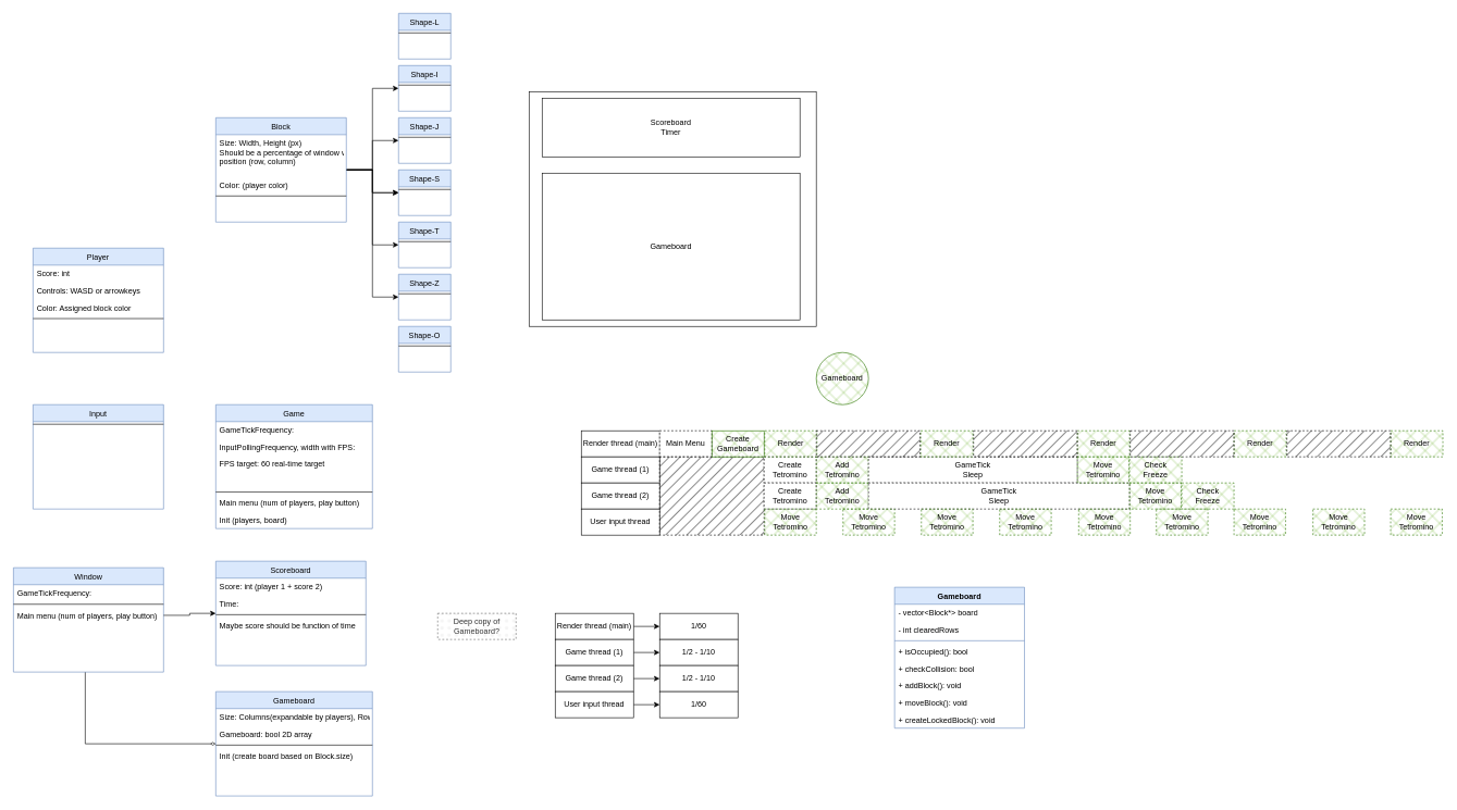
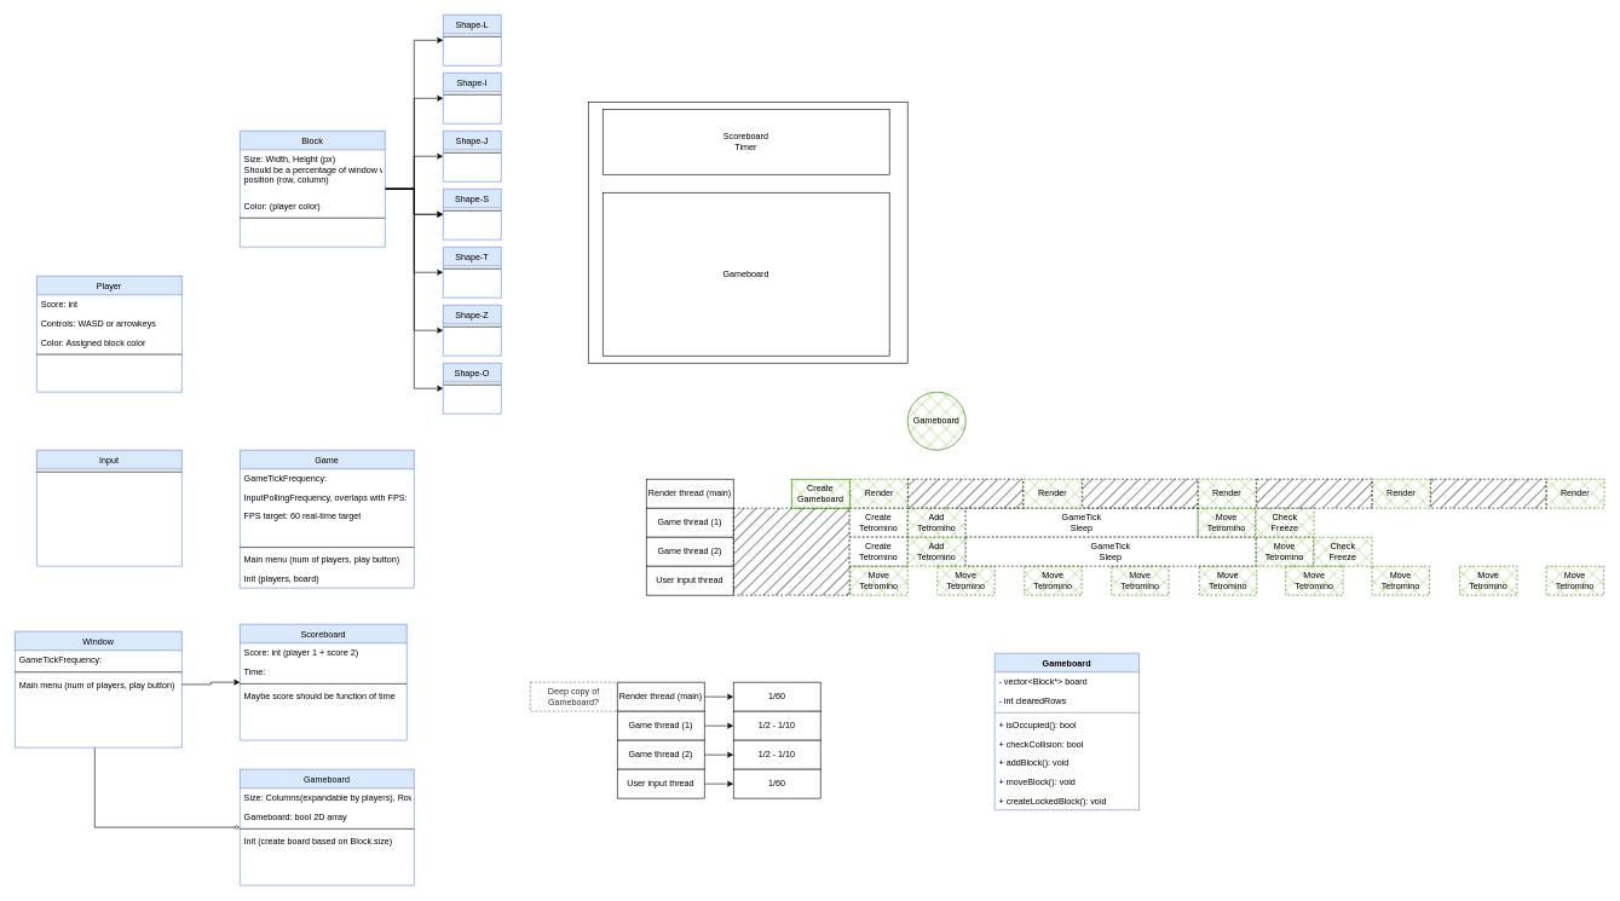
+ <mxCell id="12" style="edgeStyle=elbowEdgeStyle;rounded=0;orthogonalLoop=1;jettySize=auto;html=1;" parent="1" source="20" target="24" edge="1"><mxGeometry relative="1" as="geometry" /></mxCell>
+ <mxCell id="19" style="edgeStyle=elbowEdgeStyle;rounded=0;orthogonalLoop=1;jettySize=auto;html=1;" parent="1" source="20" target="36" edge="1"><mxGeometry relative="1" as="geometry" /></mxCell>
- <mxCell id="74" value="Main Menu" style="rounded=0;whiteSpace=wrap;html=1;dashed=1;" vertex="1" parent="1"><mxGeometry x="1010" y="660" width="80" height="40" as="geometry" /></mxCell>
- <mxCell id="47" value="InputPollingFrequency, width with FPS:" style="text;align=left;verticalAlign=top;spacingLeft=4;spacingRight=4;overflow=hidden;rotatable=0;points=[[0,0.5],[1,0.5]];portConstraint=eastwest;" parent="45" vertex="1"><mxGeometry y="52" width="240" height="26" as="geometry" /></mxCell>
+ <mxCell id="47" value="InputPollingFrequency, overlaps with FPS:" style="text;align=left;verticalAlign=top;spacingLeft=4;spacingRight=4;overflow=hidden;rotatable=0;points=[[0,0.5],[1,0.5]];portConstraint=eastwest;" parent="45" vertex="1"><mxGeometry y="52" width="240" height="26" as="geometry" /></mxCell>
- <mxCell id="118" value="Deep copy of Gameboard?" style="rounded=0;whiteSpace=wrap;html=1;fillStyle=dots;fillColor=#f5f5f5;fontColor=#333333;strokeColor=#666666;dashed=1;" vertex="1" parent="1"><mxGeometry x="670" y="940" width="120" height="40" as="geometry" /></mxCell>
+ <mxCell id="118" value="Deep copy of Gameboard?" style="rounded=0;whiteSpace=wrap;html=1;fillStyle=dots;fillColor=#f5f5f5;fontColor=#333333;strokeColor=#666666;dashed=1;" vertex="1" parent="1"><mxGeometry x="730" y="940" width="120" height="40" as="geometry" /></mxCell>
